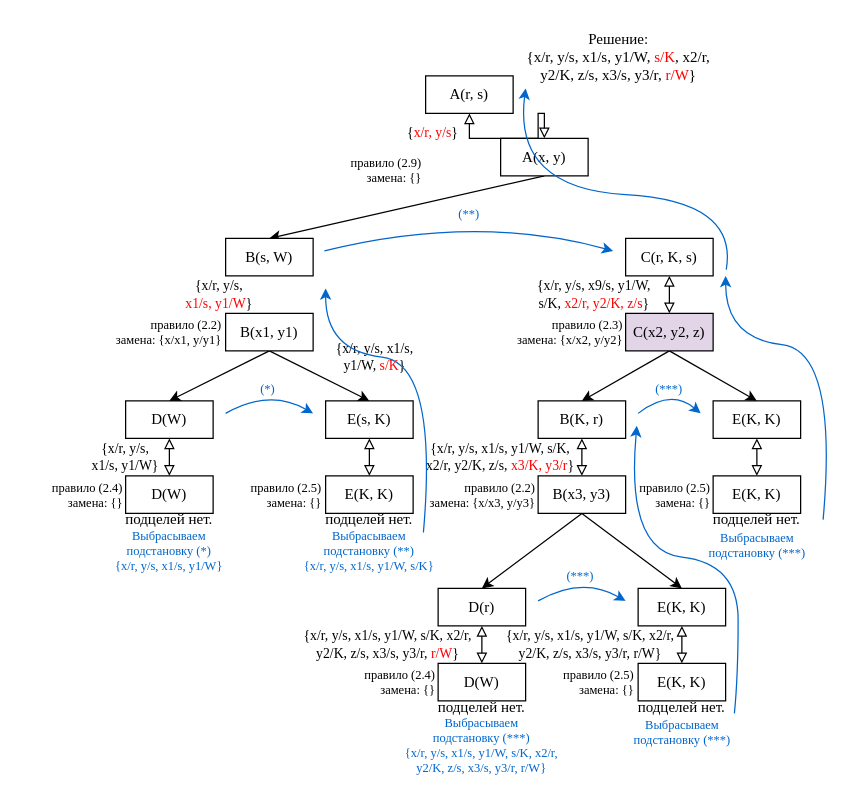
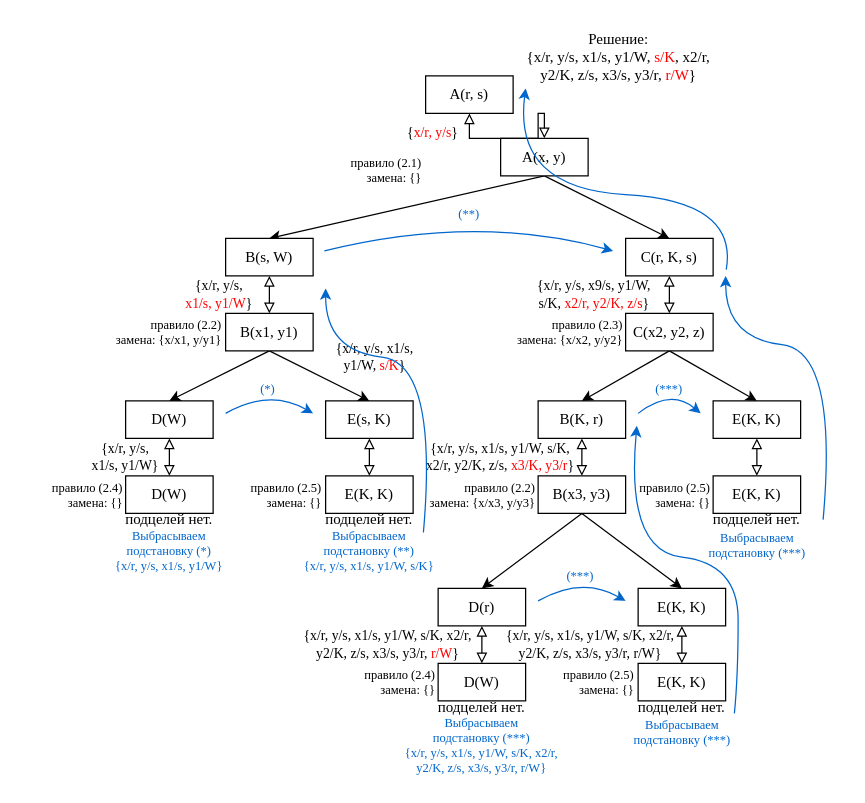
- <mxCell id="21" value="правило (2.9)&lt;div style=&quot;font-size: 10px;&quot;&gt;замена: {}&lt;/div&gt;" style="text;html=1;align=right;verticalAlign=middle;whiteSpace=wrap;rounded=0;fontFamily=Times New Roman;fontSize=10;" vertex="1" parent="1"><mxGeometry x="259" y="120" width="80" height="30" as="geometry" /></mxCell>
+ <mxCell id="21" value="правило (2.1)&lt;div style=&quot;font-size: 10px;&quot;&gt;замена: {}&lt;/div&gt;" style="text;html=1;align=right;verticalAlign=middle;whiteSpace=wrap;rounded=0;fontFamily=Times New Roman;fontSize=10;" vertex="1" parent="1"><mxGeometry x="259" y="120" width="80" height="30" as="geometry" /></mxCell>
+ <mxCell id="5" style="rounded=0;orthogonalLoop=1;jettySize=auto;html=1;exitX=0.5;exitY=1;exitDx=0;exitDy=0;entryX=0.5;entryY=0;entryDx=0;entryDy=0;fontFamily=Times New Roman;" edge="1" parent="1" source="6" target="9"><mxGeometry relative="1" as="geometry" /></mxCell>
+ <mxCell id="13" style="edgeStyle=orthogonalEdgeStyle;rounded=0;orthogonalLoop=1;jettySize=auto;html=1;exitX=0.5;exitY=1;exitDx=0;exitDy=0;entryX=0.5;entryY=0;entryDx=0;entryDy=0;startArrow=block;startFill=0;endArrow=block;endFill=0;fontFamily=Times New Roman;" edge="1" parent="1" source="8" target="12"><mxGeometry relative="1" as="geometry"><mxPoint x="305" y="240" as="sourcePoint" /><mxPoint x="305" y="270" as="targetPoint" /></mxGeometry></mxCell>
- <mxCell id="37" value="C(x2, y2, z)" style="rounded=0;whiteSpace=wrap;html=1;fontFamily=Times New Roman;fillColor=#e1d5e7;" vertex="1" parent="1"><mxGeometry x="500" y="250" width="70" height="30" as="geometry" /></mxCell>
+ <mxCell id="37" value="C(x2, y2, z)" style="rounded=0;whiteSpace=wrap;html=1;fontFamily=Times New Roman;" vertex="1" parent="1"><mxGeometry x="500" y="250" width="70" height="30" as="geometry" /></mxCell>
